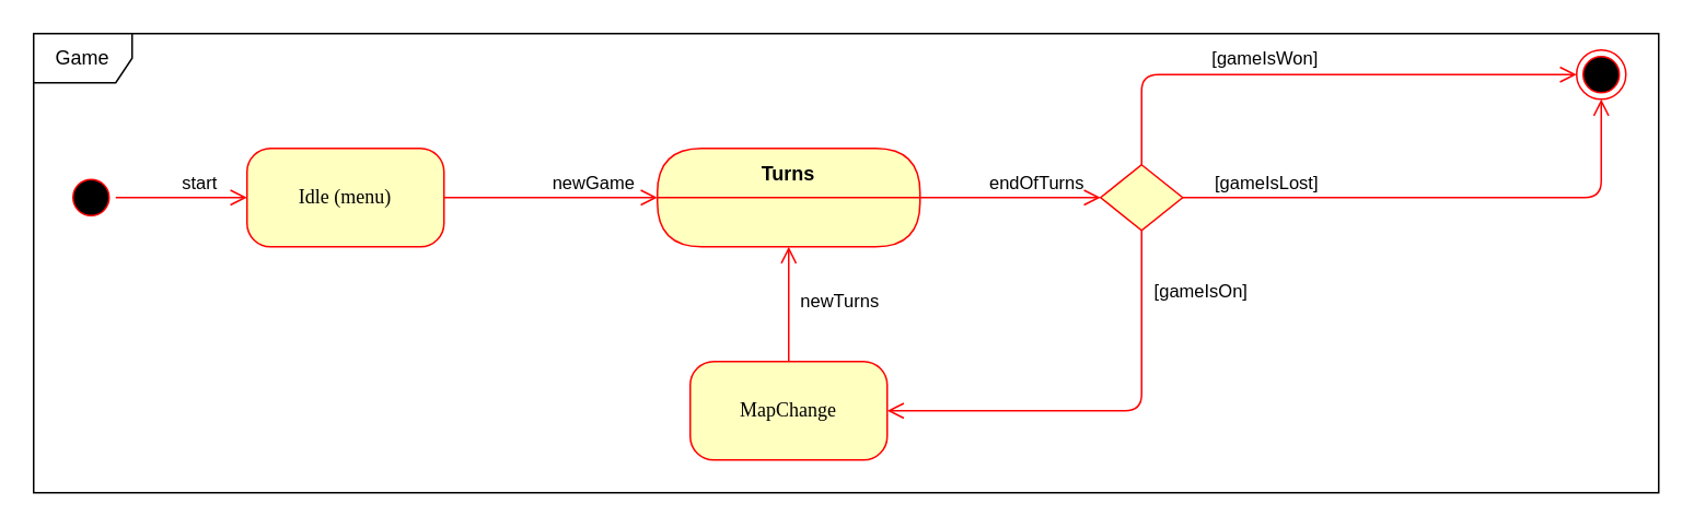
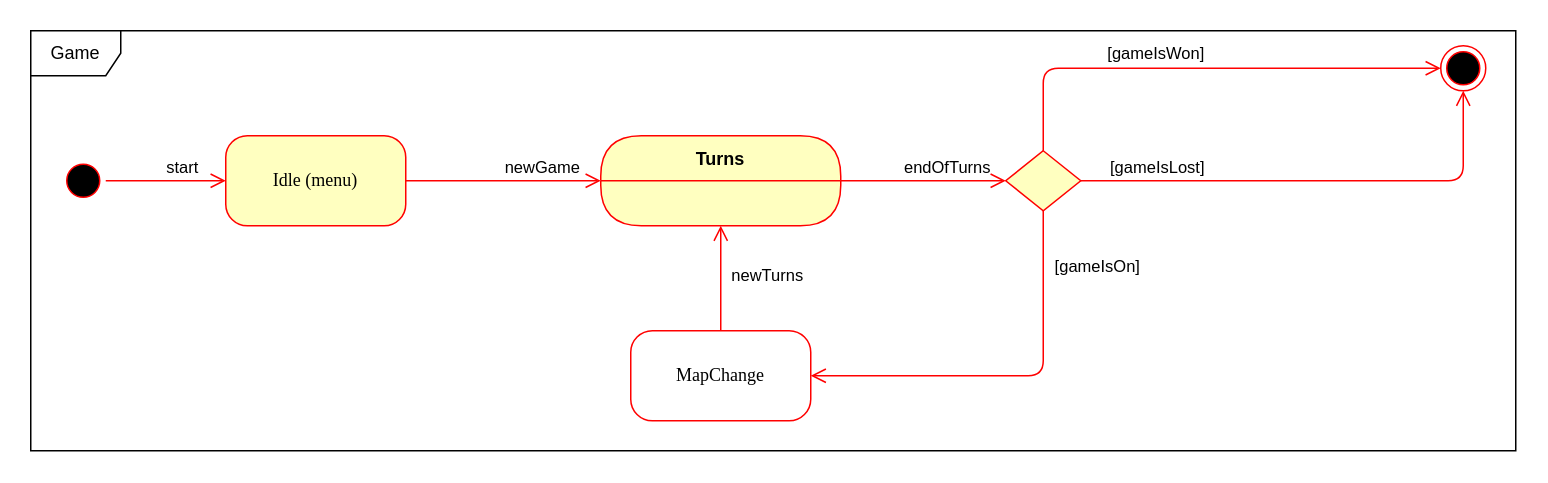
- <mxCell id="9" value="MapChange" style="rounded=1;whiteSpace=wrap;html=1;arcSize=24;fillColor=#ffffc0;strokeColor=#ff0000;shadow=0;comic=0;labelBackgroundColor=none;fontFamily=Verdana;fontSize=12;fontColor=#000000;align=center;" vertex="1" parent="1"><mxGeometry x="420" y="220" width="120" height="60" as="geometry" /></mxCell>
+ <mxCell id="9" value="MapChange" style="rounded=1;whiteSpace=wrap;html=1;arcSize=24;fillColor=#ffffff;strokeColor=#ff0000;shadow=0;comic=0;labelBackgroundColor=none;fontFamily=Verdana;fontSize=12;fontColor=#000000;align=center;" vertex="1" parent="1"><mxGeometry x="420" y="220" width="120" height="60" as="geometry" /></mxCell>
